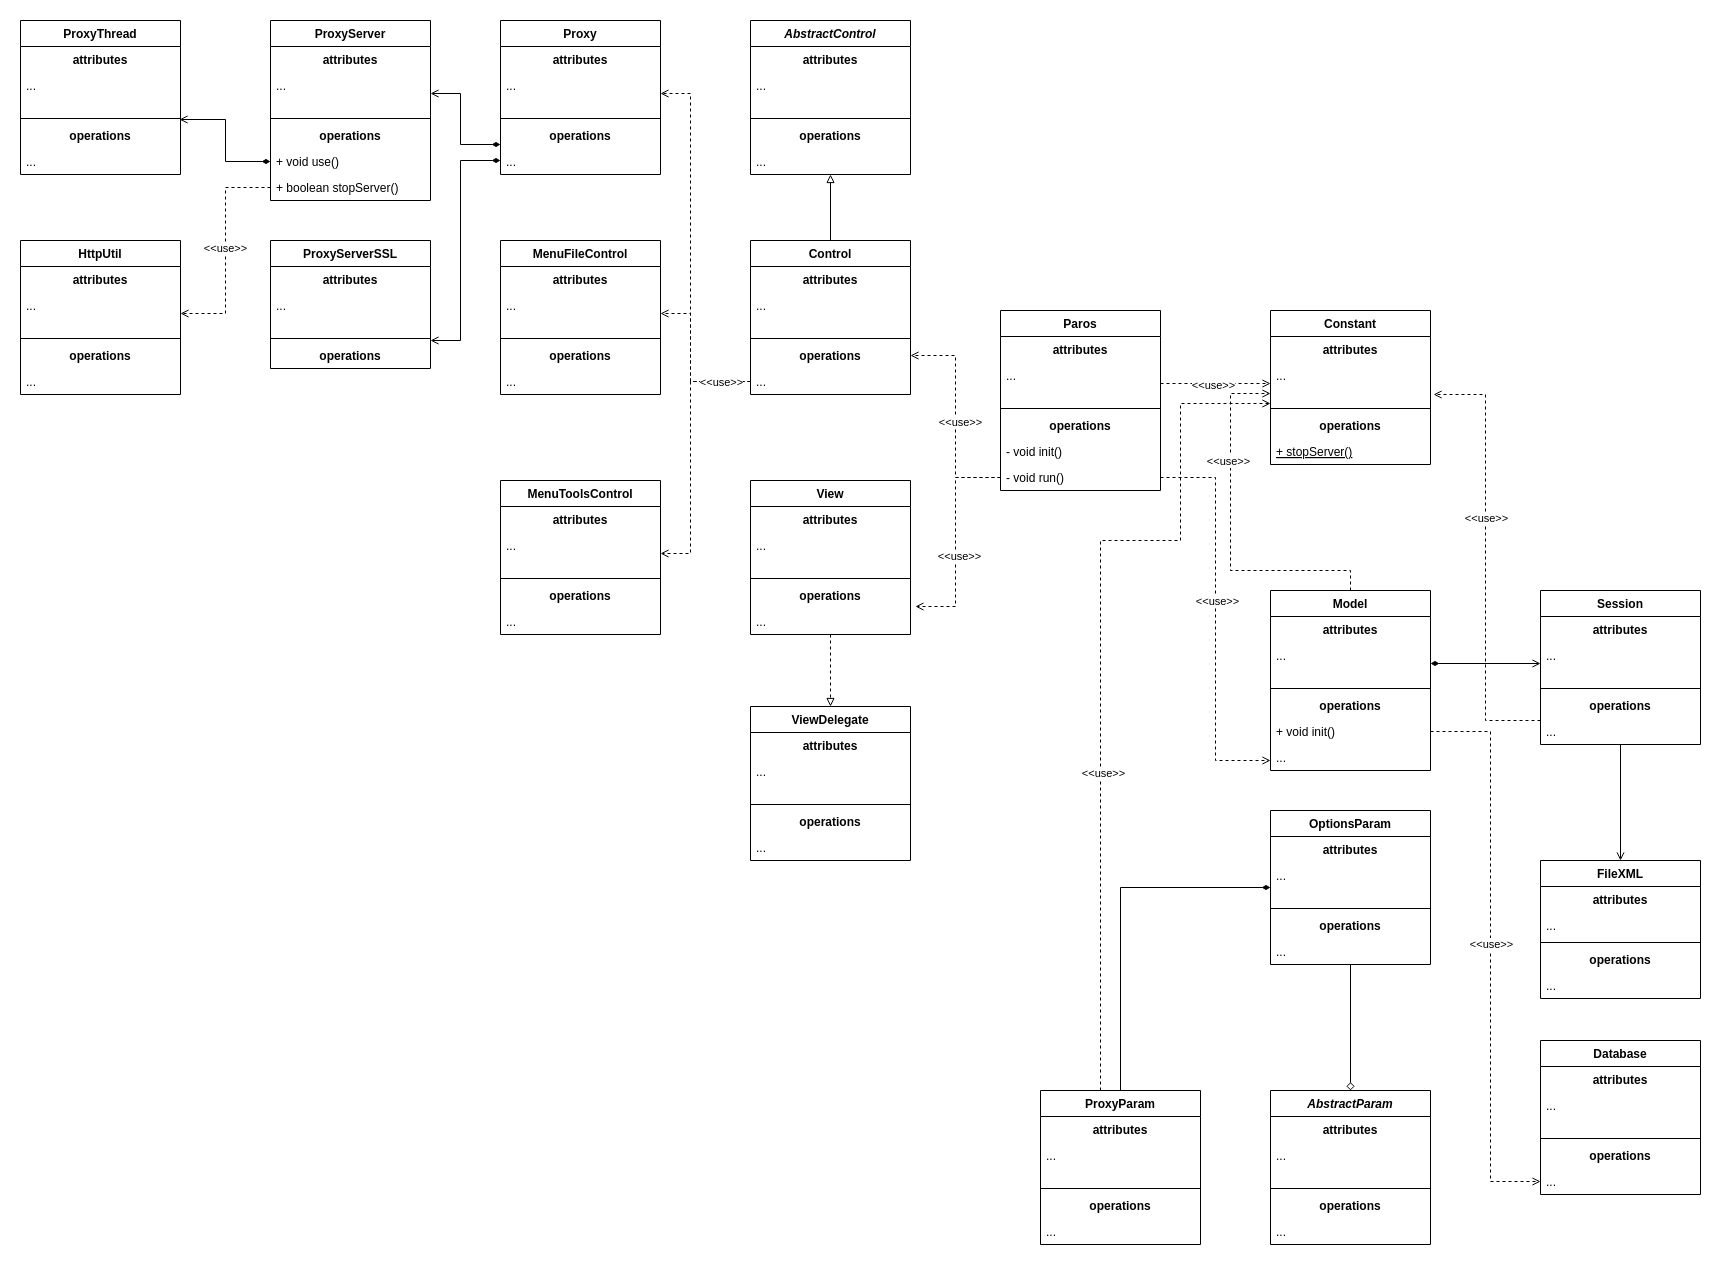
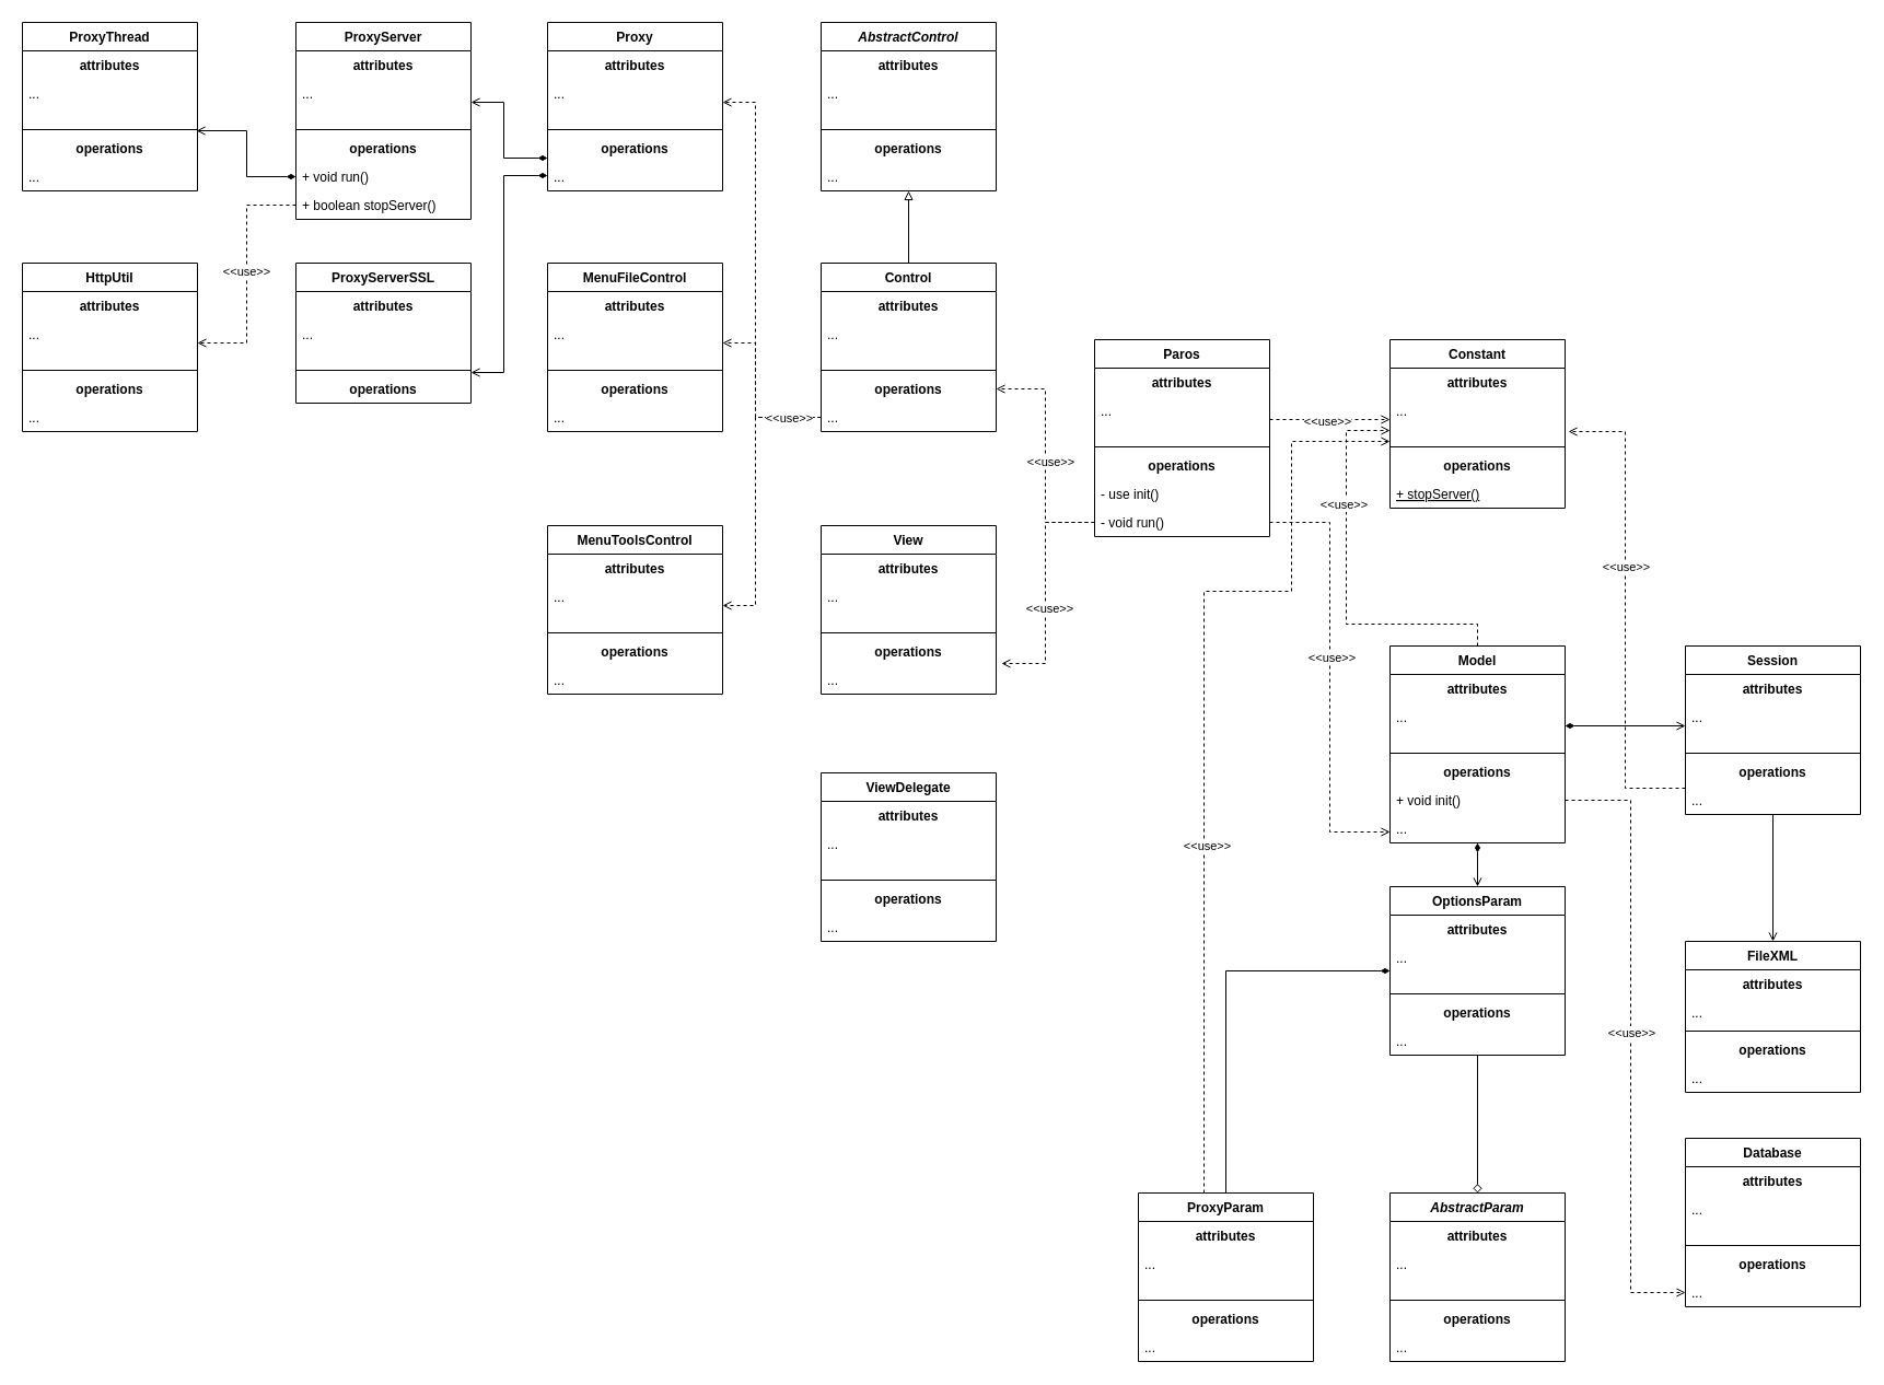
- <mxCell id="128" value="+ void use()" style="text;strokeColor=none;fillColor=none;align=left;verticalAlign=top;spacingLeft=4;spacingRight=4;overflow=hidden;rotatable=0;points=[[0,0.5],[1,0.5]];portConstraint=eastwest;" vertex="1" parent="123"><mxGeometry y="128" width="160" height="26" as="geometry" /></mxCell>
+ <mxCell id="128" value="+ void run()" style="text;strokeColor=none;fillColor=none;align=left;verticalAlign=top;spacingLeft=4;spacingRight=4;overflow=hidden;rotatable=0;points=[[0,0.5],[1,0.5]];portConstraint=eastwest;" vertex="1" parent="123"><mxGeometry y="128" width="160" height="26" as="geometry" /></mxCell>
- <mxCell id="7" value="- void init()" style="text;strokeColor=none;fillColor=none;align=left;verticalAlign=top;spacingLeft=4;spacingRight=4;overflow=hidden;rotatable=0;points=[[0,0.5],[1,0.5]];portConstraint=eastwest;" parent="2" vertex="1"><mxGeometry y="128" width="160" height="26" as="geometry" /></mxCell>
+ <mxCell id="7" value="- use init()" style="text;strokeColor=none;fillColor=none;align=left;verticalAlign=top;spacingLeft=4;spacingRight=4;overflow=hidden;rotatable=0;points=[[0,0.5],[1,0.5]];portConstraint=eastwest;" parent="2" vertex="1"><mxGeometry y="128" width="160" height="26" as="geometry" /></mxCell>
- <mxCell id="82" style="edgeStyle=orthogonalEdgeStyle;rounded=0;orthogonalLoop=1;jettySize=auto;html=1;entryX=0.5;entryY=0;entryDx=0;entryDy=0;dashed=1;startArrow=none;startFill=0;endArrow=block;endFill=0;" edge="1" parent="1" source="83" target="150"><mxGeometry relative="1" as="geometry" /></mxCell>
+ <mxCell id="17" style="edgeStyle=orthogonalEdgeStyle;rounded=0;orthogonalLoop=1;jettySize=auto;html=1;entryX=0.5;entryY=0;entryDx=0;entryDy=0;startArrow=diamondThin;startFill=1;endArrow=open;endFill=0;" parent="1" source="20" target="45" edge="1"><mxGeometry relative="1" as="geometry" /></mxCell>
